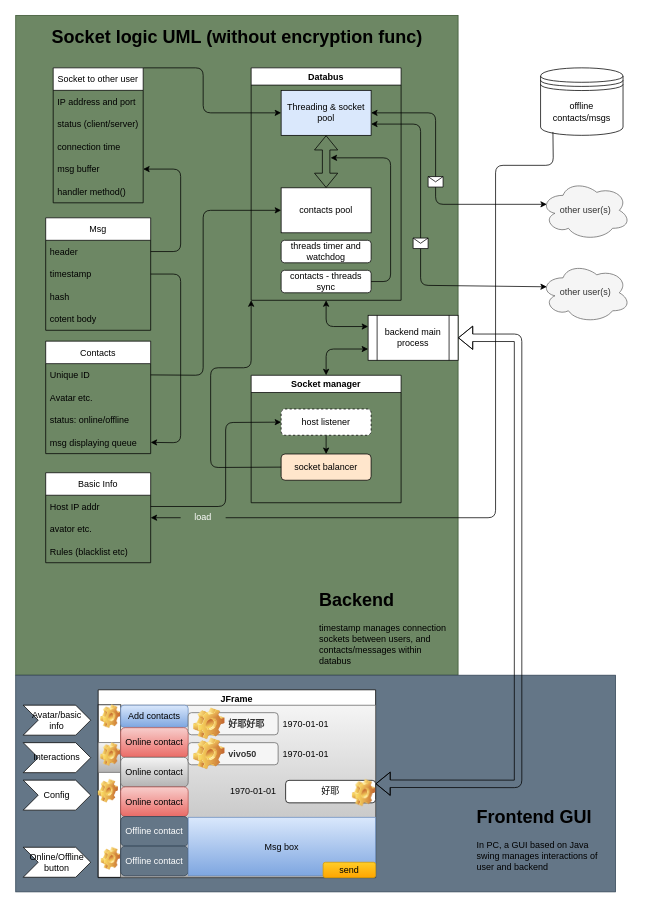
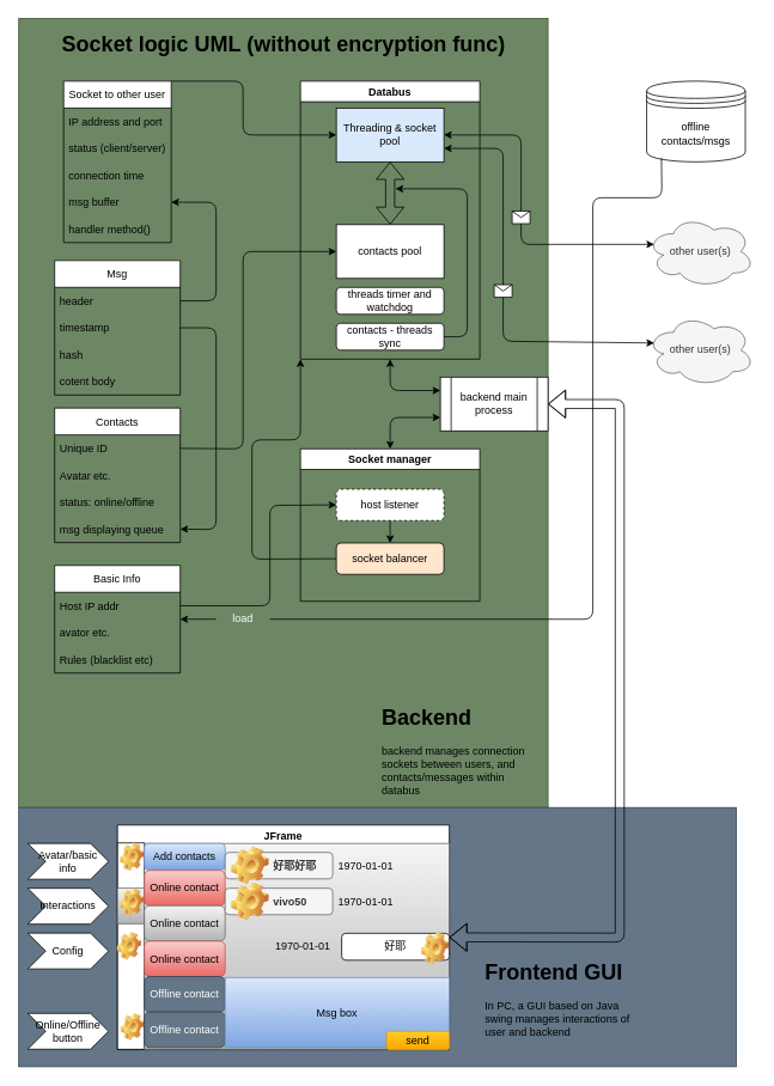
- <mxCell id="44" value="&lt;h1&gt;Backend&lt;/h1&gt;&lt;p&gt;timestamp manages connection sockets between users, and contacts/messages within databus&lt;/p&gt;" style="text;html=1;strokeColor=none;fillColor=none;spacing=5;spacingTop=-20;whiteSpace=wrap;overflow=hidden;rounded=0;" vertex="1" parent="1"><mxGeometry x="420" y="780" width="190" height="120" as="geometry" /></mxCell>
+ <mxCell id="44" value="&lt;h1&gt;Backend&lt;/h1&gt;&lt;p&gt;backend manages connection sockets between users, and contacts/messages within databus&lt;/p&gt;" style="text;html=1;strokeColor=none;fillColor=none;spacing=5;spacingTop=-20;whiteSpace=wrap;overflow=hidden;rounded=0;" vertex="1" parent="1"><mxGeometry x="420" y="780" width="190" height="120" as="geometry" /></mxCell>
- <mxCell id="46" value="&lt;h1&gt;Frontend GUI&lt;/h1&gt;&lt;p&gt;In PC, a GUI based on Java swing manages interactions of user and backend&lt;/p&gt;" style="text;html=1;strokeColor=none;fillColor=none;spacing=5;spacingTop=-20;whiteSpace=wrap;overflow=hidden;rounded=0;" vertex="1" parent="1"><mxGeometry x="630" y="1069" width="190" height="120" as="geometry" /></mxCell>
+ <mxCell id="46" value="&lt;h1&gt;Frontend GUI&lt;/h1&gt;&lt;p&gt;In PC, a GUI based on Java swing manages interactions of user and backend&lt;/p&gt;" style="text;html=1;strokeColor=none;fillColor=none;spacing=5;spacingTop=-20;whiteSpace=wrap;overflow=hidden;rounded=0;" vertex="1" parent="1"><mxGeometry x="535" y="1064" width="190" height="120" as="geometry" /></mxCell>
